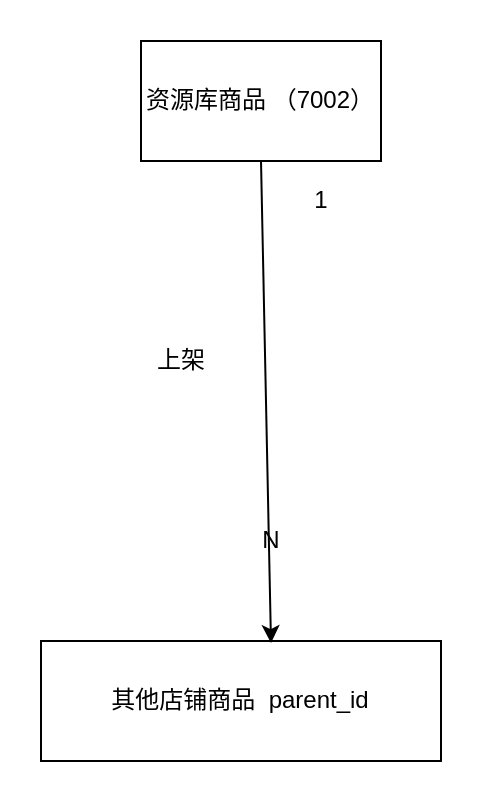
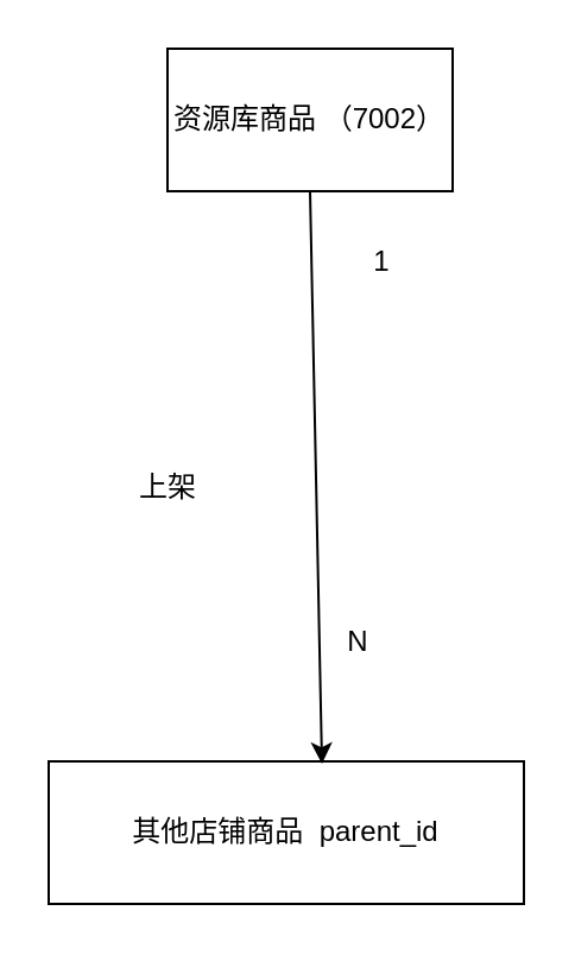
- <mxCell id="7" value="1" style="text;html=1;align=center;verticalAlign=middle;resizable=0;points=[];autosize=1;strokeColor=none;fillColor=none;" vertex="1" parent="1"><mxGeometry x="145" y="85" width="30" height="30" as="geometry" /></mxCell>
+ <mxCell id="7" value="1" style="text;html=1;align=center;verticalAlign=middle;resizable=0;points=[];autosize=1;strokeColor=none;fillColor=none;" vertex="1" parent="1"><mxGeometry x="145" y="95" width="30" height="30" as="geometry" /></mxCell>
- <mxCell id="5" value="上架" style="text;html=1;align=center;verticalAlign=middle;resizable=0;points=[];autosize=1;strokeColor=none;fillColor=none;" vertex="1" parent="1"><mxGeometry x="65" y="165" width="50" height="30" as="geometry" /></mxCell>
+ <mxCell id="5" value="上架" style="text;html=1;align=center;verticalAlign=middle;resizable=0;points=[];autosize=1;strokeColor=none;fillColor=none;" vertex="1" parent="1"><mxGeometry x="45" y="190" width="50" height="30" as="geometry" /></mxCell>
- <mxCell id="8" value="N" style="text;html=1;align=center;verticalAlign=middle;resizable=0;points=[];autosize=1;strokeColor=none;fillColor=none;" vertex="1" parent="1"><mxGeometry x="120" y="255" width="30" height="30" as="geometry" /></mxCell>
+ <mxCell id="8" value="N" style="text;html=1;align=center;verticalAlign=middle;resizable=0;points=[];autosize=1;strokeColor=none;fillColor=none;" vertex="1" parent="1"><mxGeometry x="135" y="255" width="30" height="30" as="geometry" /></mxCell>
